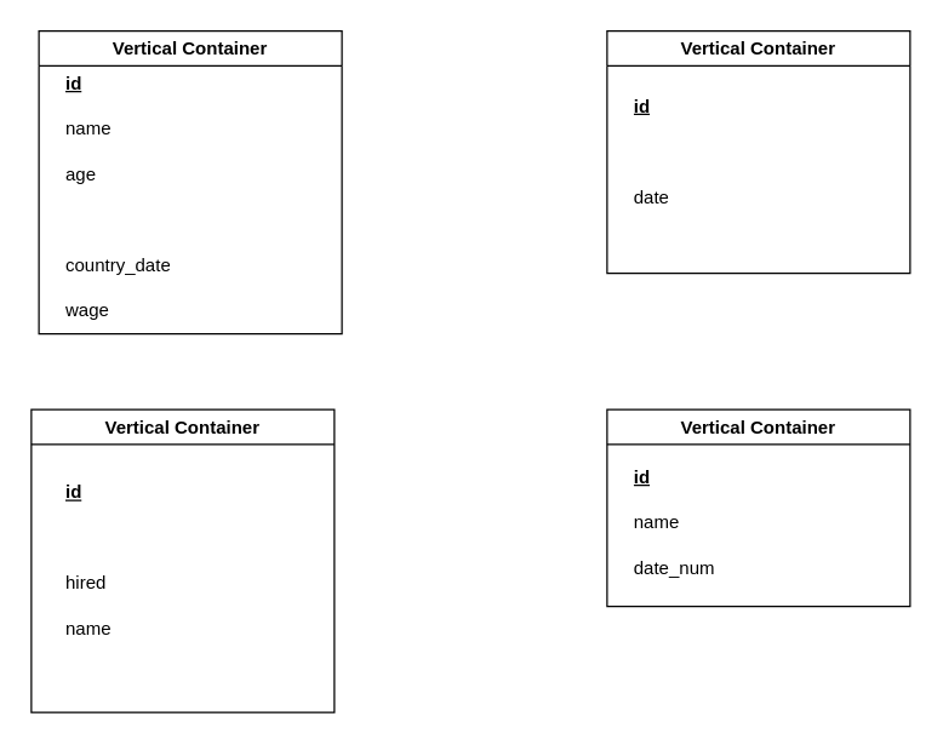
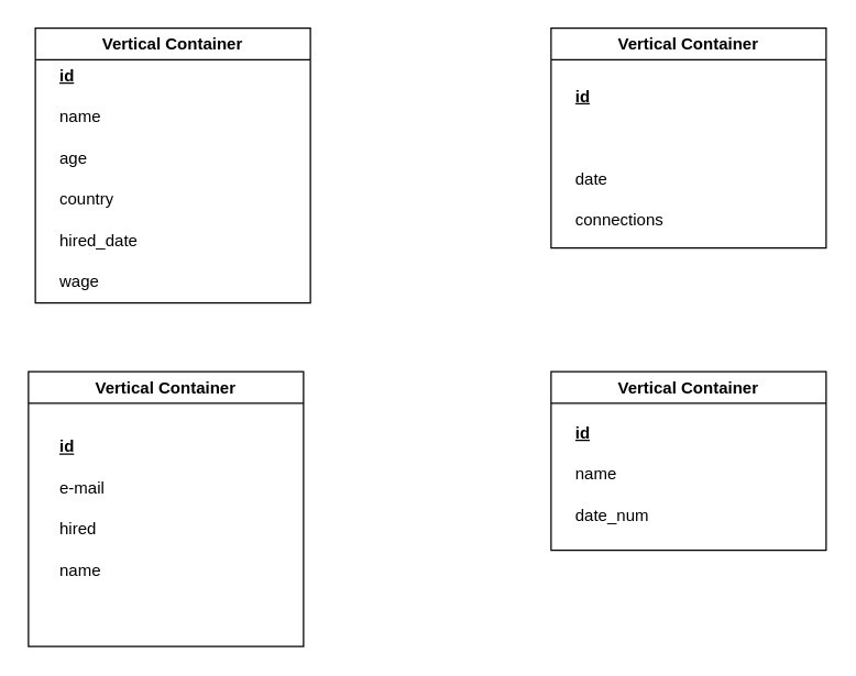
+ <mxCell id="6" value="country" style="shape=partialRectangle;connectable=0;fillColor=none;top=0;left=0;bottom=0;right=0;align=left;spacingLeft=6;overflow=hidden;whiteSpace=wrap;html=1;" vertex="1" parent="2"><mxGeometry x="10" y="110" width="150" height="30" as="geometry"><mxRectangle width="150" height="30" as="alternateBounds" /></mxGeometry></mxCell>
+ <mxCell id="12" value="connections" style="shape=partialRectangle;connectable=0;fillColor=none;top=0;left=0;bottom=0;right=0;align=left;spacingLeft=6;overflow=hidden;whiteSpace=wrap;html=1;" vertex="1" parent="9"><mxGeometry x="10" y="125" width="150" height="30" as="geometry"><mxRectangle width="150" height="30" as="alternateBounds" /></mxGeometry></mxCell>
- <mxCell id="7" value="country_date" style="shape=partialRectangle;connectable=0;fillColor=none;top=0;left=0;bottom=0;right=0;align=left;spacingLeft=6;overflow=hidden;whiteSpace=wrap;html=1;" vertex="1" parent="2"><mxGeometry x="10" y="140" width="150" height="30" as="geometry"><mxRectangle width="150" height="30" as="alternateBounds" /></mxGeometry></mxCell>
+ <mxCell id="7" value="hired_date" style="shape=partialRectangle;connectable=0;fillColor=none;top=0;left=0;bottom=0;right=0;align=left;spacingLeft=6;overflow=hidden;whiteSpace=wrap;html=1;" vertex="1" parent="2"><mxGeometry x="10" y="140" width="150" height="30" as="geometry"><mxRectangle width="150" height="30" as="alternateBounds" /></mxGeometry></mxCell>
+ <mxCell id="15" value="e-mail" style="shape=partialRectangle;connectable=0;fillColor=none;top=0;left=0;bottom=0;right=0;align=left;spacingLeft=6;overflow=hidden;whiteSpace=wrap;html=1;" vertex="1" parent="13"><mxGeometry x="15" y="70" width="150" height="30" as="geometry"><mxRectangle width="150" height="30" as="alternateBounds" /></mxGeometry></mxCell>
